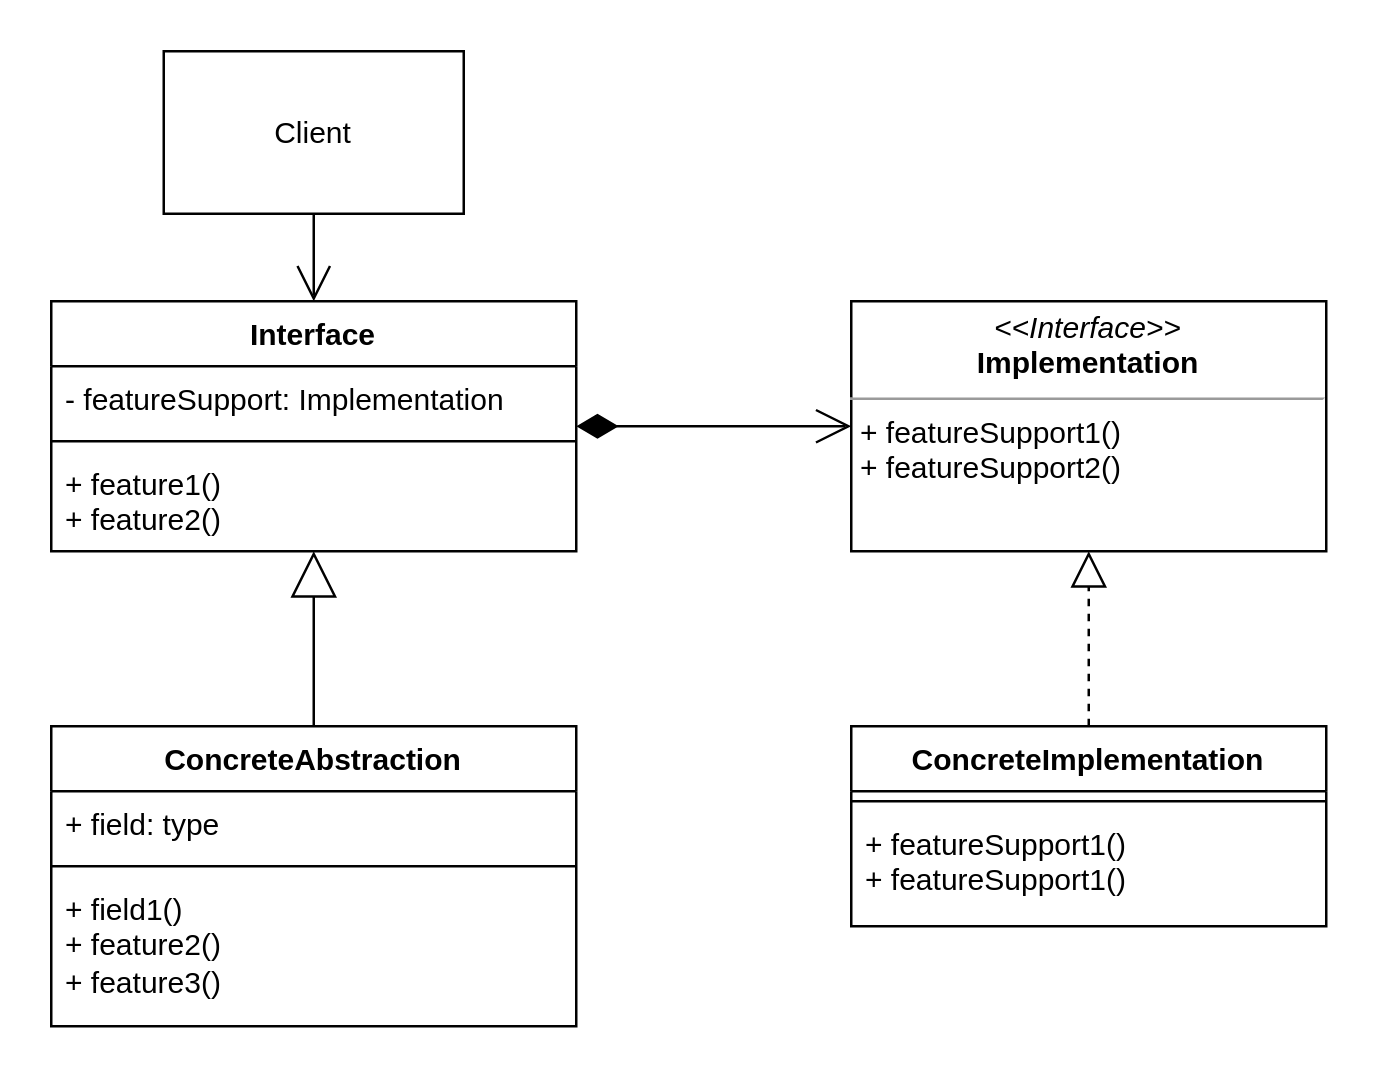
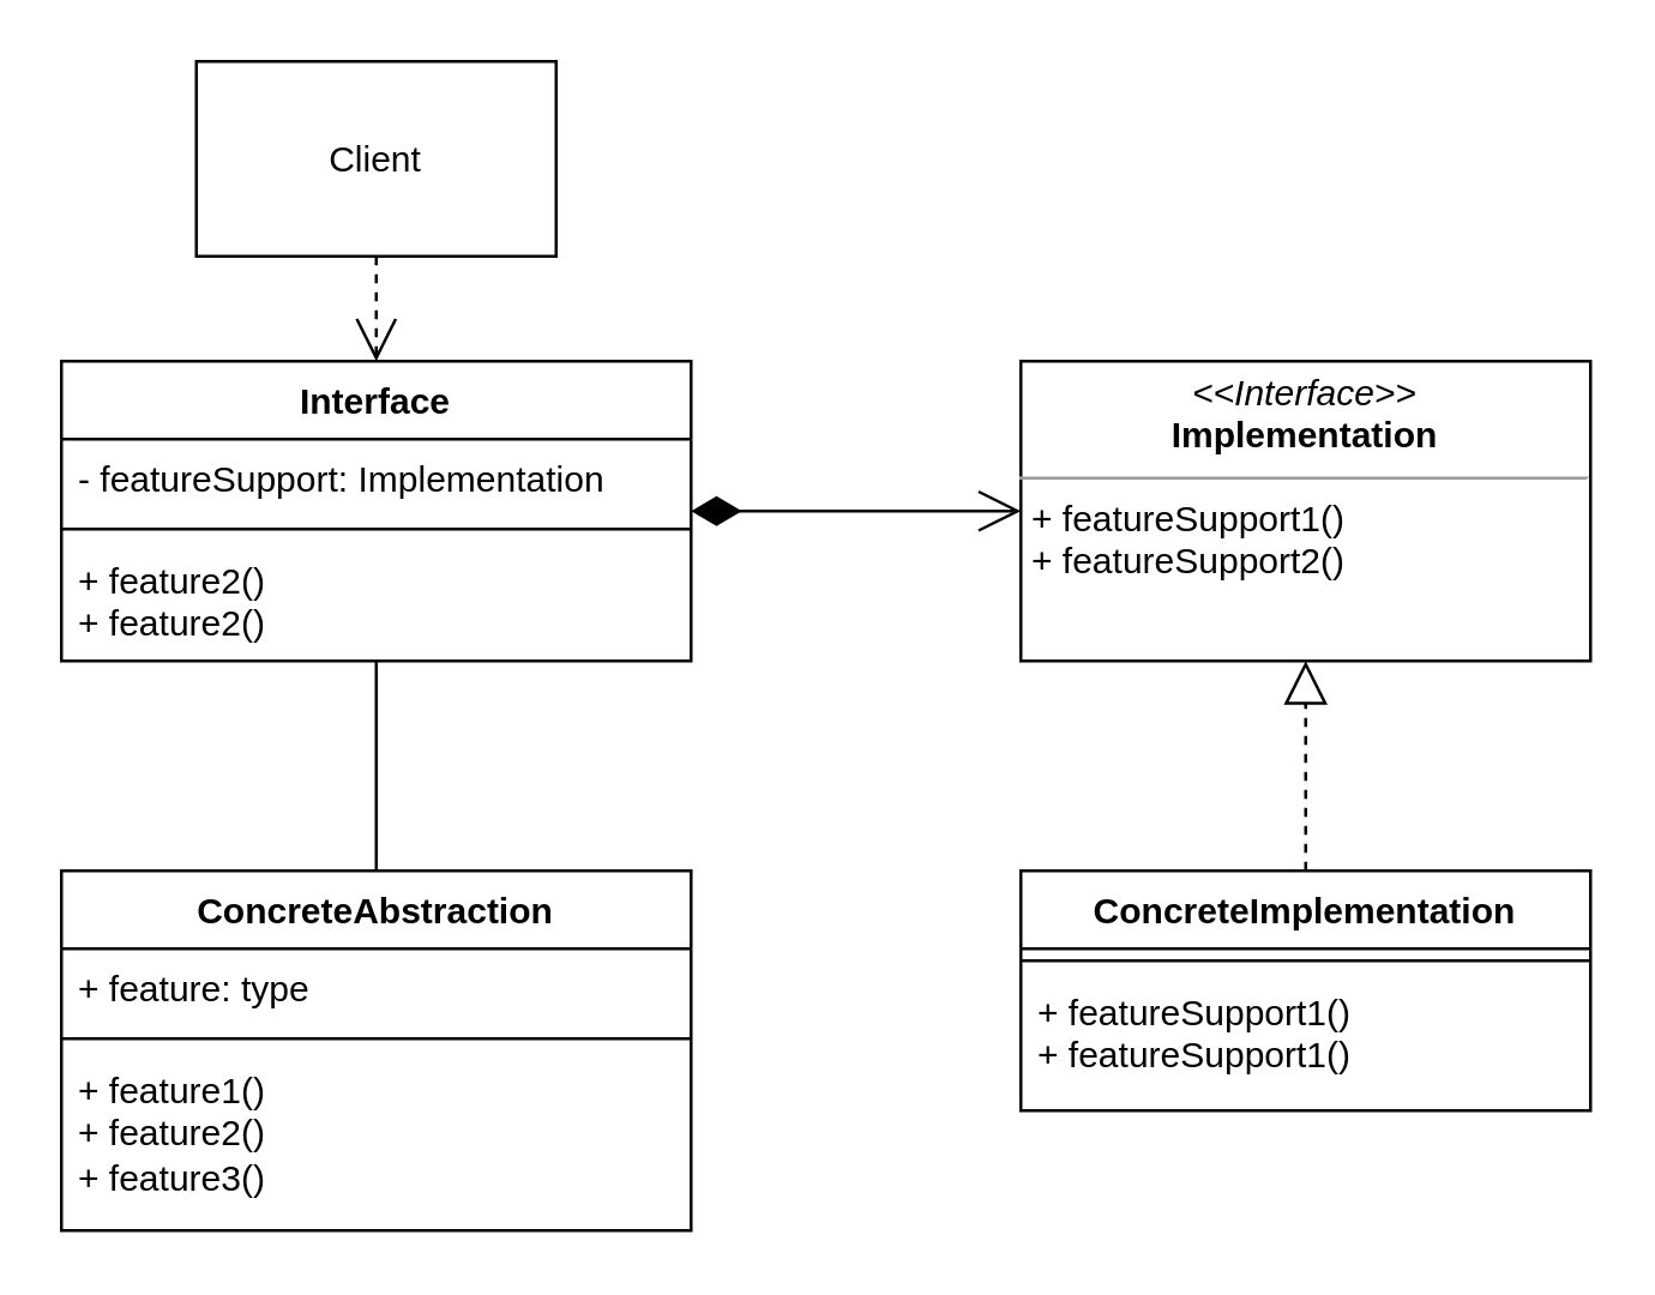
- <mxCell id="18" value="" style="endArrow=open;endFill=1;endSize=12;html=1;rounded=0;" edge="1" parent="1" source="2" target="3"><mxGeometry width="160" relative="1" as="geometry"><mxPoint x="260" y="150" as="sourcePoint" /><mxPoint x="420" y="150" as="targetPoint" /></mxGeometry></mxCell>
+ <mxCell id="18" value="" style="endArrow=open;endFill=1;endSize=12;html=1;rounded=0;dashed=1;" edge="1" parent="1" source="2" target="3"><mxGeometry width="160" relative="1" as="geometry"><mxPoint x="260" y="150" as="sourcePoint" /><mxPoint x="420" y="150" as="targetPoint" /></mxGeometry></mxCell>
- <mxCell id="6" value="+ feature1()&lt;br&gt;+ feature2()" style="text;strokeColor=none;fillColor=none;align=left;verticalAlign=top;spacingLeft=4;spacingRight=4;overflow=hidden;rotatable=0;points=[[0,0.5],[1,0.5]];portConstraint=eastwest;whiteSpace=wrap;html=1;" vertex="1" parent="3"><mxGeometry y="60" width="210" height="40" as="geometry" /></mxCell>
+ <mxCell id="6" value="+ feature2()&lt;br&gt;+ feature2()" style="text;strokeColor=none;fillColor=none;align=left;verticalAlign=top;spacingLeft=4;spacingRight=4;overflow=hidden;rotatable=0;points=[[0,0.5],[1,0.5]];portConstraint=eastwest;whiteSpace=wrap;html=1;" vertex="1" parent="3"><mxGeometry y="60" width="210" height="40" as="geometry" /></mxCell>
- <mxCell id="16" value="" style="endArrow=block;endSize=16;endFill=0;html=1;rounded=0;" edge="1" parent="1" source="8" target="3"><mxGeometry width="160" relative="1" as="geometry"><mxPoint x="250" y="450" as="sourcePoint" /><mxPoint x="410" y="450" as="targetPoint" /><mxPoint as="offset" /></mxGeometry></mxCell>
+ <mxCell id="16" value="" style="endArrow=none;endSize=16;endFill=0;html=1;rounded=0;" edge="1" parent="1" source="8" target="3"><mxGeometry width="160" relative="1" as="geometry"><mxPoint x="250" y="450" as="sourcePoint" /><mxPoint x="410" y="450" as="targetPoint" /><mxPoint as="offset" /></mxGeometry></mxCell>
- <mxCell id="9" value="+ field: type" style="text;strokeColor=none;fillColor=none;align=left;verticalAlign=top;spacingLeft=4;spacingRight=4;overflow=hidden;rotatable=0;points=[[0,0.5],[1,0.5]];portConstraint=eastwest;whiteSpace=wrap;html=1;" vertex="1" parent="8"><mxGeometry y="26" width="210" height="26" as="geometry" /></mxCell>
+ <mxCell id="9" value="+ feature: type" style="text;strokeColor=none;fillColor=none;align=left;verticalAlign=top;spacingLeft=4;spacingRight=4;overflow=hidden;rotatable=0;points=[[0,0.5],[1,0.5]];portConstraint=eastwest;whiteSpace=wrap;html=1;" vertex="1" parent="8"><mxGeometry y="26" width="210" height="26" as="geometry" /></mxCell>
- <mxCell id="11" value="+ field1()&lt;br style=&quot;border-color: var(--border-color);&quot;&gt;+ feature2()&lt;br&gt;+ feature3()" style="text;strokeColor=none;fillColor=none;align=left;verticalAlign=top;spacingLeft=4;spacingRight=4;overflow=hidden;rotatable=0;points=[[0,0.5],[1,0.5]];portConstraint=eastwest;whiteSpace=wrap;html=1;" vertex="1" parent="8"><mxGeometry y="60" width="210" height="60" as="geometry" /></mxCell>
+ <mxCell id="11" value="+ feature1()&lt;br style=&quot;border-color: var(--border-color);&quot;&gt;+ feature2()&lt;br&gt;+ feature3()" style="text;strokeColor=none;fillColor=none;align=left;verticalAlign=top;spacingLeft=4;spacingRight=4;overflow=hidden;rotatable=0;points=[[0,0.5],[1,0.5]];portConstraint=eastwest;whiteSpace=wrap;html=1;" vertex="1" parent="8"><mxGeometry y="60" width="210" height="60" as="geometry" /></mxCell>
